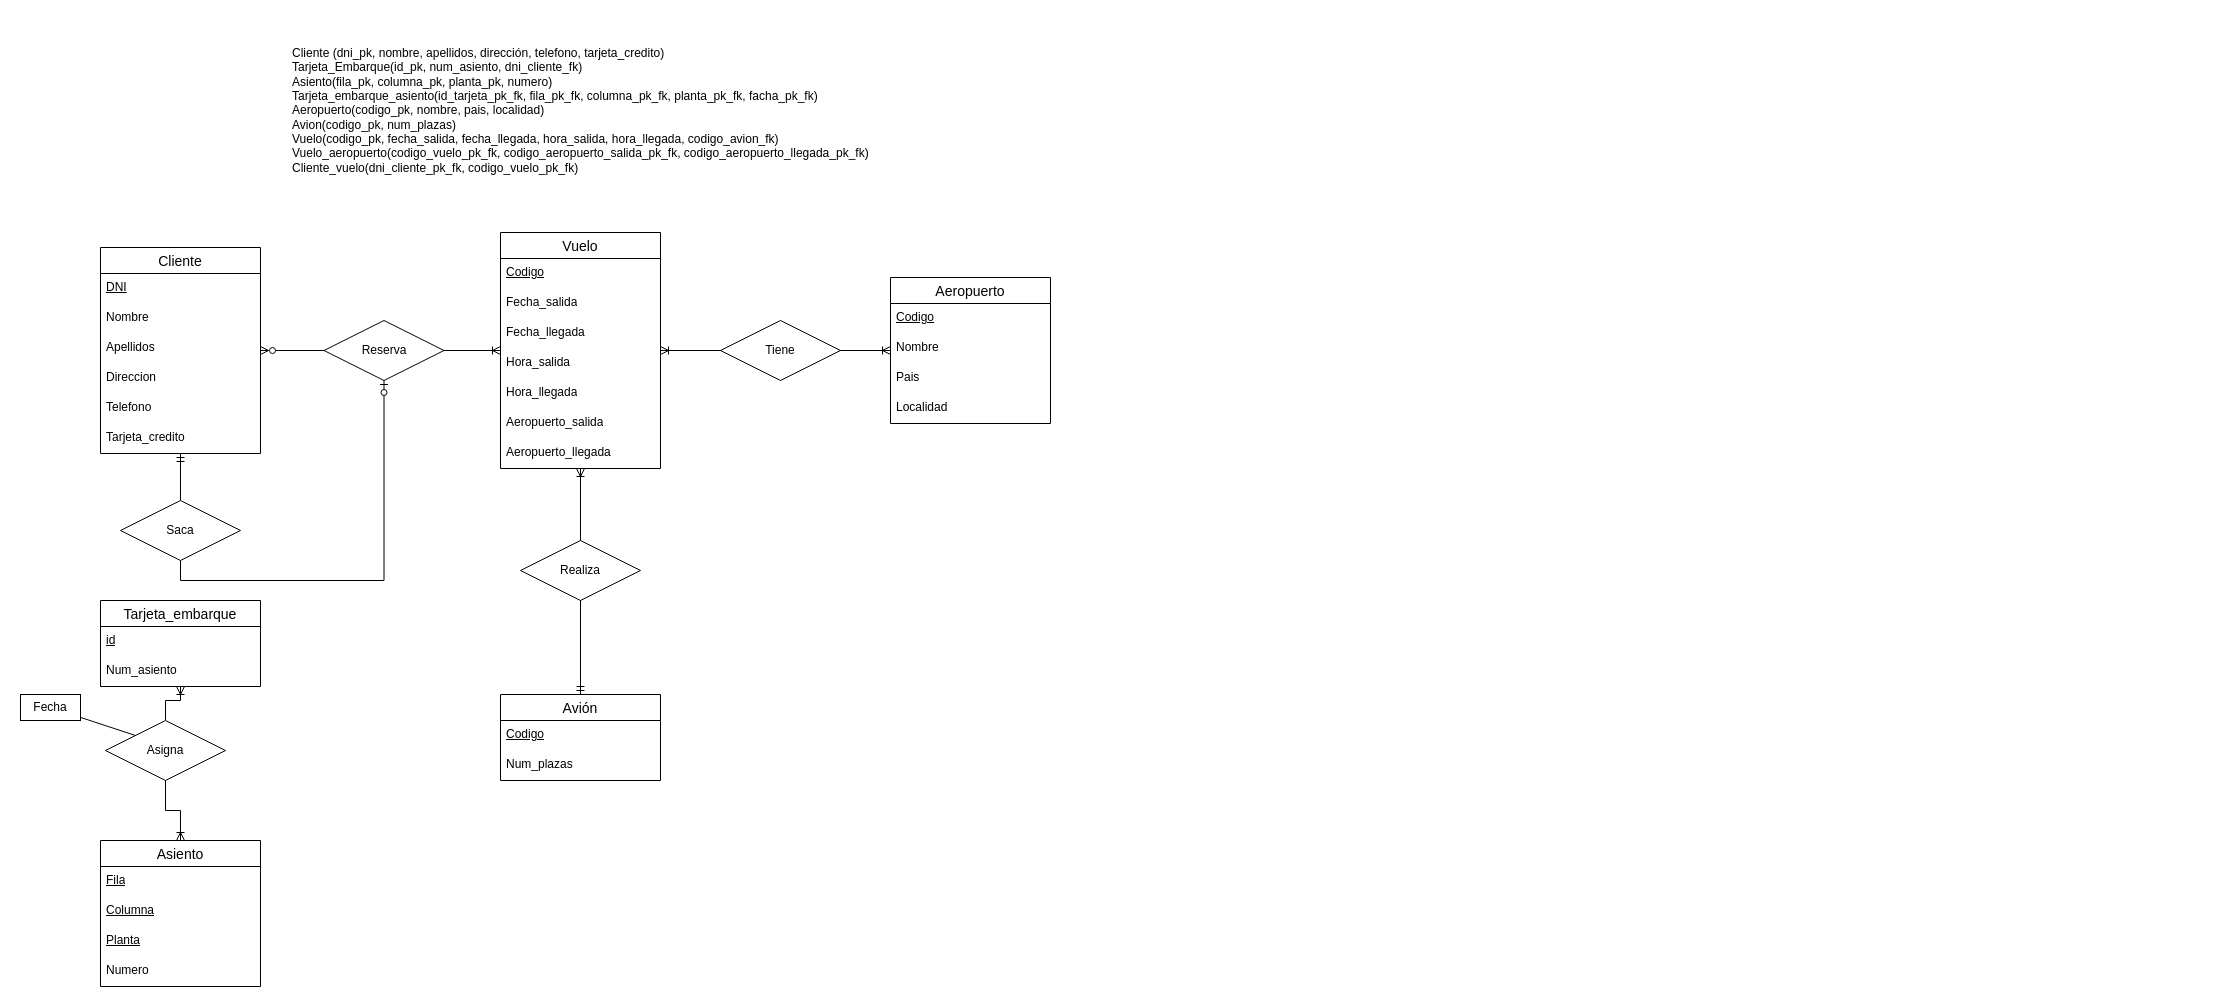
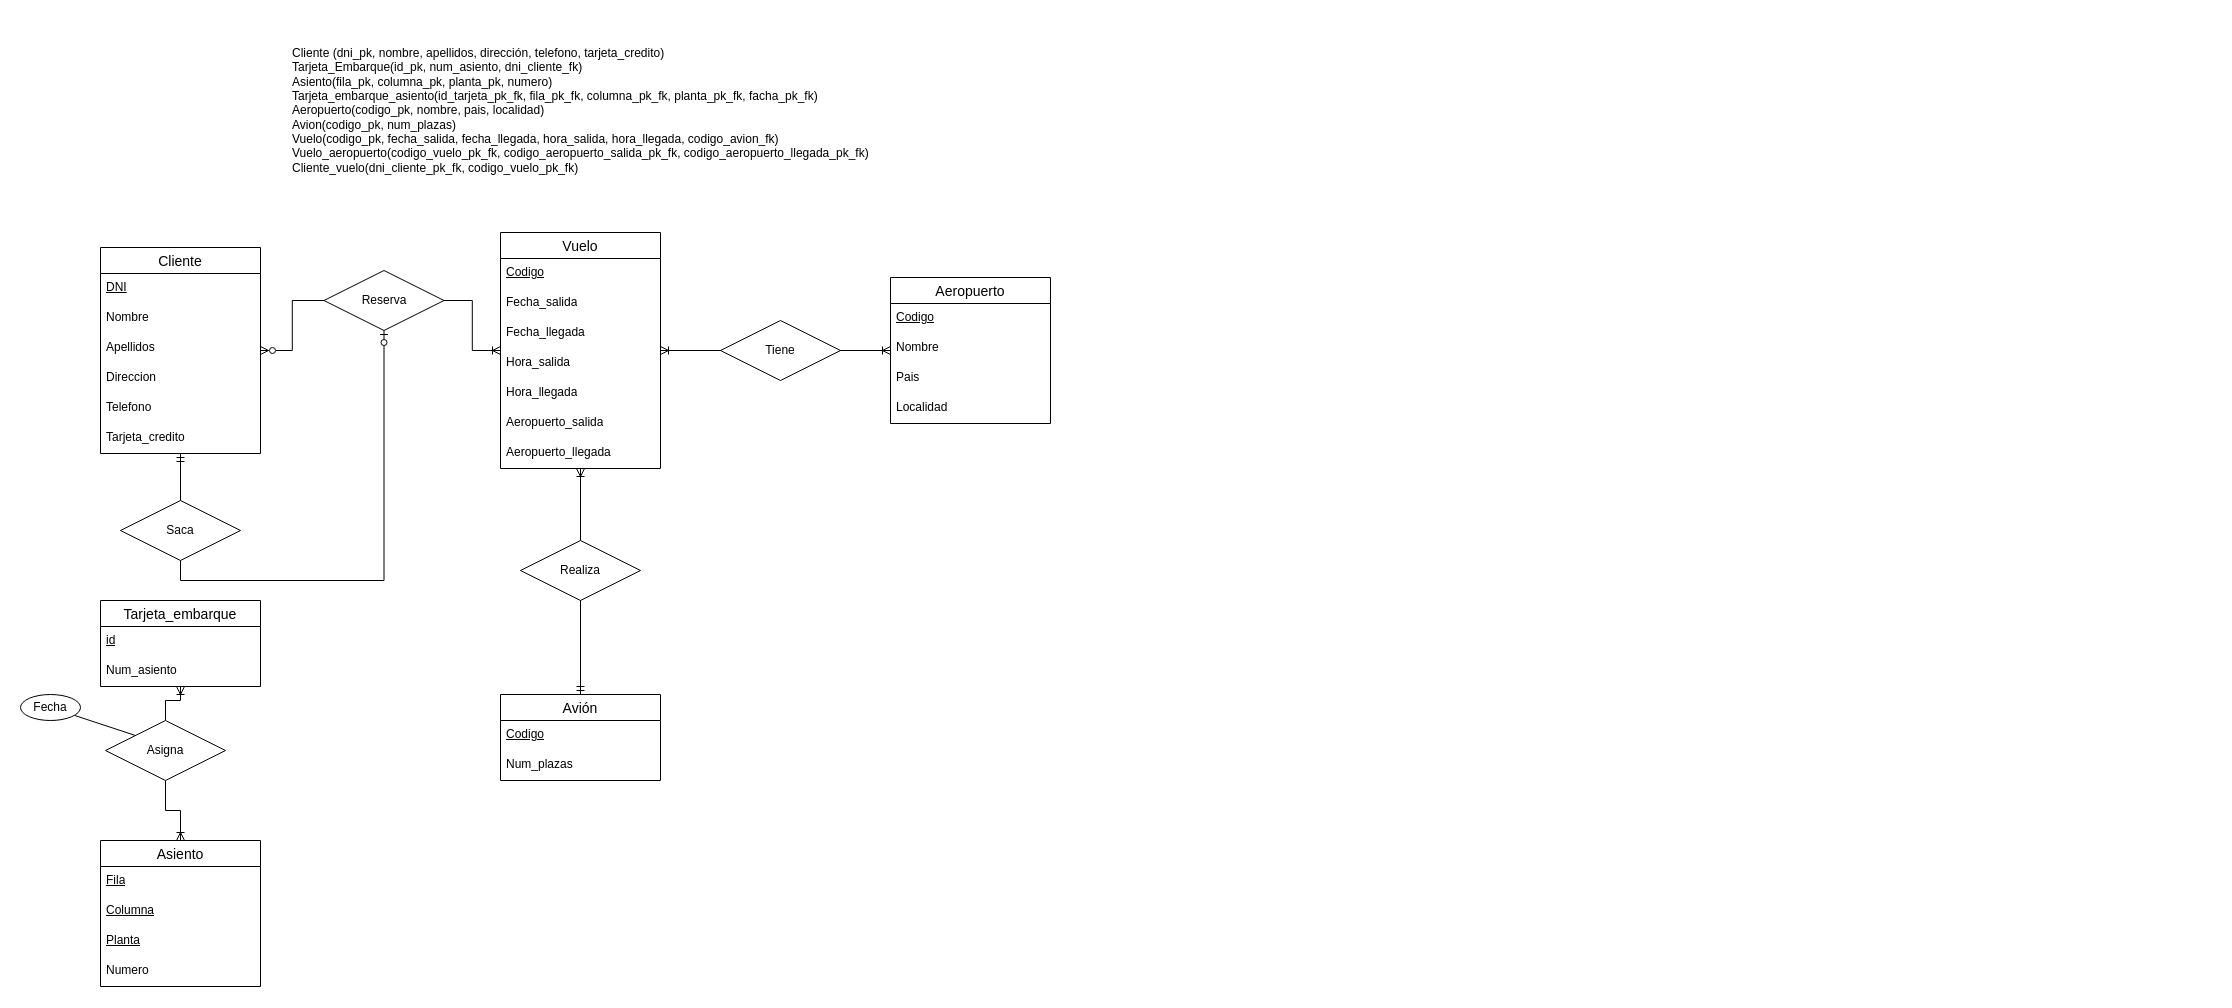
- <mxCell id="29" value="&lt;div&gt;Reserva&lt;/div&gt;" style="shape=rhombus;perimeter=rhombusPerimeter;whiteSpace=wrap;html=1;align=center;" parent="1" vertex="1"><mxGeometry x="323.5" y="320" width="120" height="60" as="geometry" /></mxCell>
+ <mxCell id="29" value="&lt;div&gt;Reserva&lt;/div&gt;" style="shape=rhombus;perimeter=rhombusPerimeter;whiteSpace=wrap;html=1;align=center;" parent="1" vertex="1"><mxGeometry x="323.5" y="270" width="120" height="60" as="geometry" /></mxCell>
- <mxCell id="46" value="Fecha" style="whiteSpace=wrap;html=1;align=center;" parent="1" vertex="1"><mxGeometry x="20" y="694" width="60" height="26" as="geometry" /></mxCell>
+ <mxCell id="46" value="Fecha" style="ellipse;whiteSpace=wrap;html=1;align=center;" parent="1" vertex="1"><mxGeometry x="20" y="694" width="60" height="26" as="geometry" /></mxCell>
